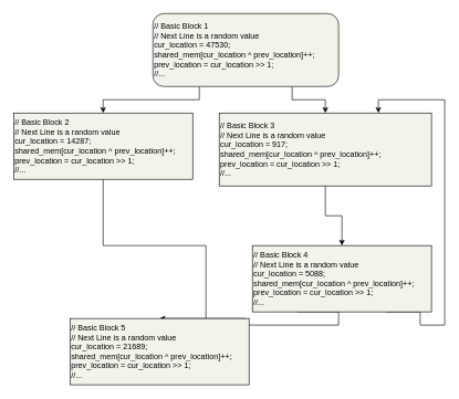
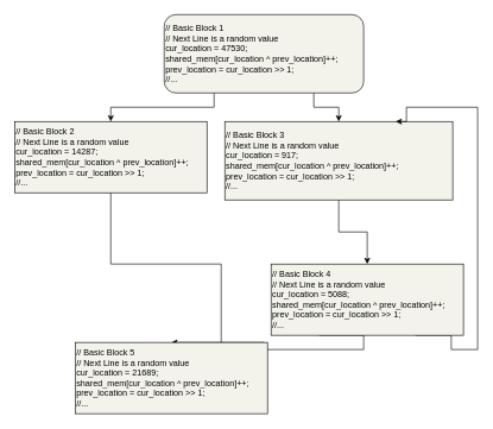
- <mxCell id="8" value="&lt;font color=&quot;#030303&quot;&gt;&lt;span style=&quot;background-color: rgb(243 , 243 , 235)&quot;&gt;// Basic Block 3&lt;br&gt;&lt;/span&gt;&lt;span style=&quot;background-color: rgb(243 , 243 , 235)&quot;&gt;// Next Line is a random value&lt;/span&gt;&lt;/font&gt;&lt;span style=&quot;background-color: rgb(243 , 243 , 235)&quot;&gt;&lt;font color=&quot;#030303&quot;&gt;&lt;br&gt;cur_location = 917; &lt;br&gt;shared_mem[cur_location ^ prev_location]++;&lt;br&gt;prev_location = cur_location &amp;gt;&amp;gt; 1;&lt;br&gt;//...&lt;/font&gt;&lt;br&gt;&lt;/span&gt;" style="rounded=0;whiteSpace=wrap;html=1;align=left;background-color=rgb(243, 243, 235);fillColor=#f3f3eb;" parent="1" vertex="1"><mxGeometry x="330" y="170" width="320" height="110" as="geometry" /></mxCell>
+ <mxCell id="8" value="&lt;font color=&quot;#030303&quot;&gt;&lt;span style=&quot;background-color: rgb(243 , 243 , 235)&quot;&gt;// Basic Block 3&lt;br&gt;&lt;/span&gt;&lt;span style=&quot;background-color: rgb(243 , 243 , 235)&quot;&gt;// Next Line is a random value&lt;/span&gt;&lt;/font&gt;&lt;span style=&quot;background-color: rgb(243 , 243 , 235)&quot;&gt;&lt;font color=&quot;#030303&quot;&gt;&lt;br&gt;cur_location = 917; &lt;br&gt;shared_mem[cur_location ^ prev_location]++;&lt;br&gt;prev_location = cur_location &amp;gt;&amp;gt; 1;&lt;br&gt;//...&lt;/font&gt;&lt;br&gt;&lt;/span&gt;" style="rounded=0;whiteSpace=wrap;html=1;align=left;background-color=rgb(243, 243, 235);fillColor=#f3f3eb;" parent="1" vertex="1"><mxGeometry x="315" y="170" width="320" height="110" as="geometry" /></mxCell>
